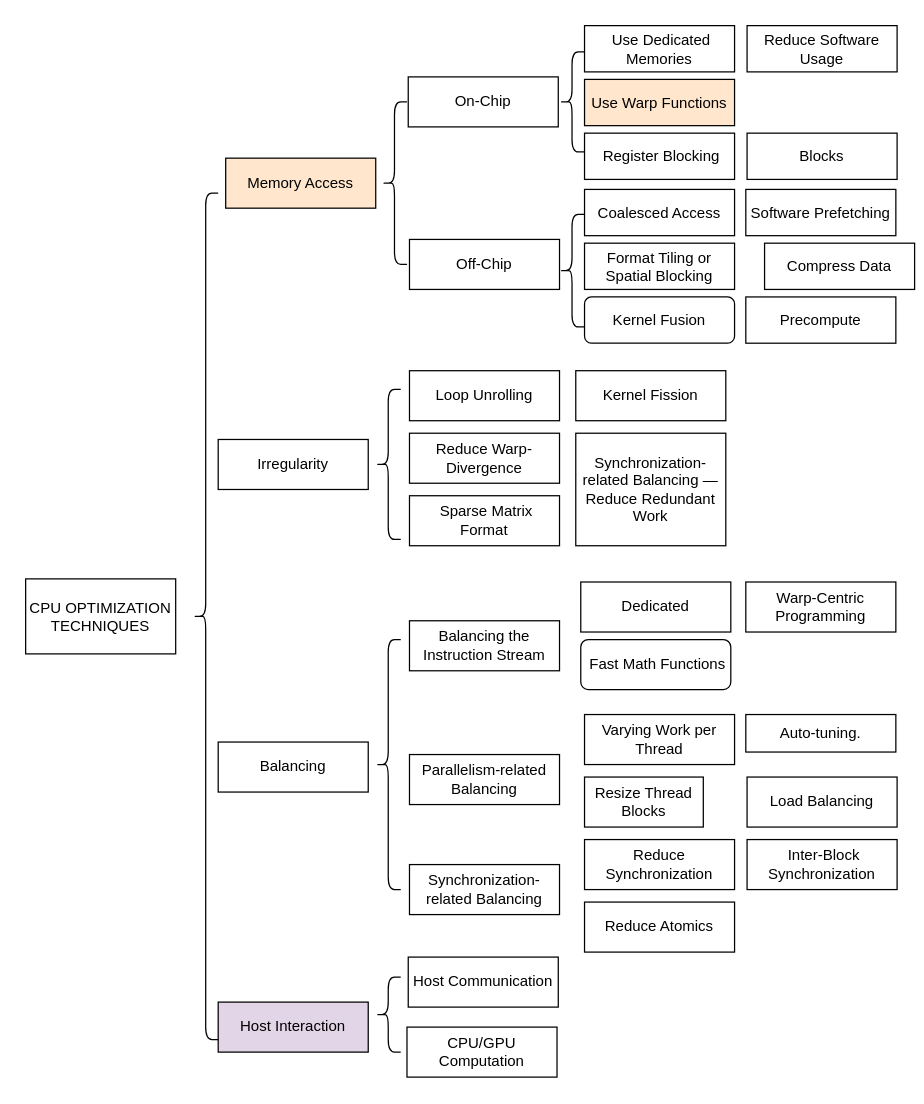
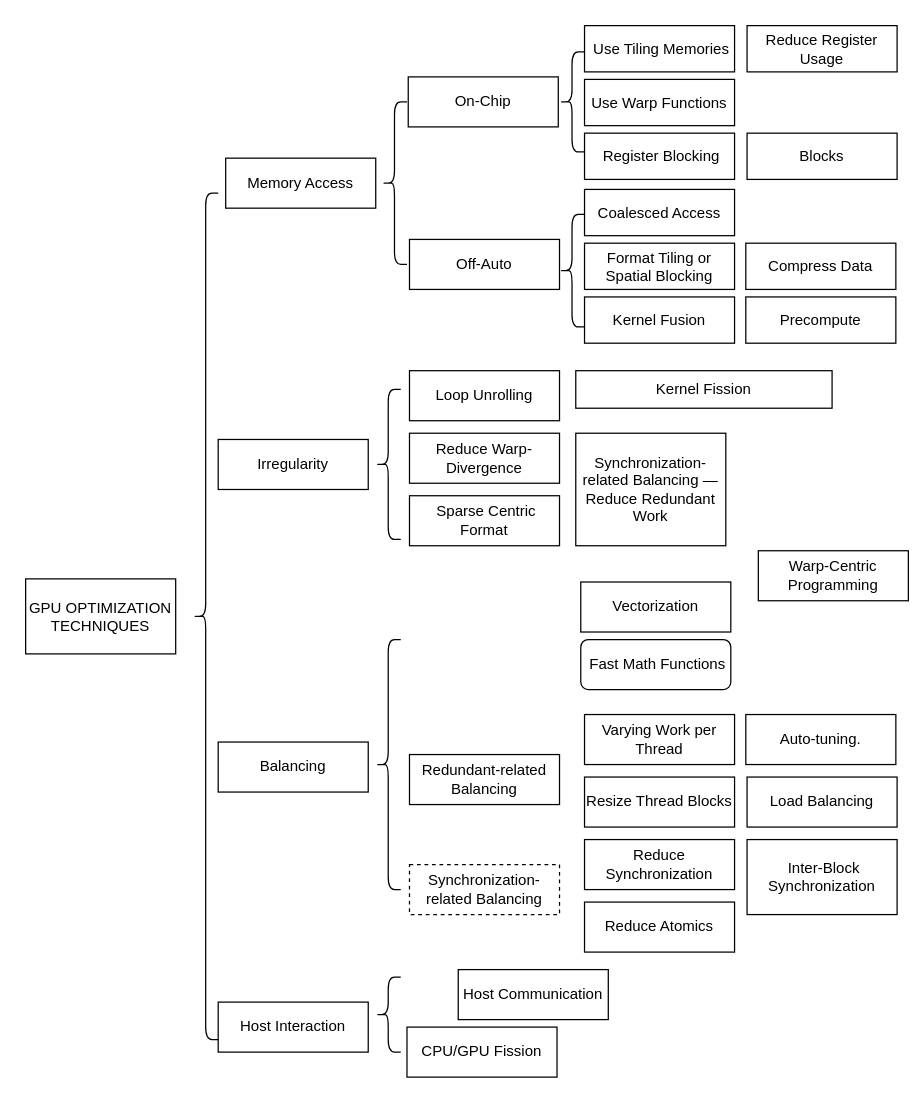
- <mxCell id="7" value="&amp;nbsp;Use Dedicated Memories" style="rounded=0;whiteSpace=wrap;html=1;" vertex="1" parent="1"><mxGeometry x="467" y="20" width="120" height="37" as="geometry" /></mxCell>
+ <mxCell id="7" value="&amp;nbsp;Use Tiling Memories" style="rounded=0;whiteSpace=wrap;html=1;" vertex="1" parent="1"><mxGeometry x="467" y="20" width="120" height="37" as="geometry" /></mxCell>
- <mxCell id="10" value="Reduce Software Usage" style="rounded=0;whiteSpace=wrap;html=1;" vertex="1" parent="1"><mxGeometry x="597" y="20" width="120" height="37" as="geometry" /></mxCell>
+ <mxCell id="10" value="Reduce Register Usage" style="rounded=0;whiteSpace=wrap;html=1;" vertex="1" parent="1"><mxGeometry x="597" y="20" width="120" height="37" as="geometry" /></mxCell>
- <mxCell id="8" value="Use Warp Functions" style="rounded=0;whiteSpace=wrap;html=1;fillColor=#ffe6cc;" vertex="1" parent="1"><mxGeometry x="467" y="63" width="120" height="37" as="geometry" /></mxCell>
+ <mxCell id="8" value="Use Warp Functions" style="rounded=0;whiteSpace=wrap;html=1;" vertex="1" parent="1"><mxGeometry x="467" y="63" width="120" height="37" as="geometry" /></mxCell>
- <mxCell id="3" value="Memory Access" style="rounded=0;whiteSpace=wrap;html=1;fillColor=#ffe6cc;" vertex="1" parent="1"><mxGeometry x="180" y="126" width="120" height="40" as="geometry" /></mxCell>
+ <mxCell id="3" value="Memory Access" style="rounded=0;whiteSpace=wrap;html=1;" vertex="1" parent="1"><mxGeometry x="180" y="126" width="120" height="40" as="geometry" /></mxCell>
- <mxCell id="16" value=" Software Prefetching" style="rounded=0;whiteSpace=wrap;html=1;" vertex="1" parent="1"><mxGeometry x="596" y="151" width="120" height="37" as="geometry" /></mxCell>
- <mxCell id="6" value="Off-Chip" style="rounded=0;whiteSpace=wrap;html=1;" vertex="1" parent="1"><mxGeometry x="327" y="191" width="120" height="40" as="geometry" /></mxCell>
+ <mxCell id="6" value="Off-Auto" style="rounded=0;whiteSpace=wrap;html=1;" vertex="1" parent="1"><mxGeometry x="327" y="191" width="120" height="40" as="geometry" /></mxCell>
- <mxCell id="17" value=" Compress Data" style="rounded=0;whiteSpace=wrap;html=1;" vertex="1" parent="1"><mxGeometry x="611" y="194" width="120" height="37" as="geometry" /></mxCell>
+ <mxCell id="17" value=" Compress Data" style="rounded=0;whiteSpace=wrap;html=1;" vertex="1" parent="1"><mxGeometry x="596" y="194" width="120" height="37" as="geometry" /></mxCell>
- <mxCell id="15" value="Kernel Fusion" style="whiteSpace=wrap;html=1;rounded=1;" vertex="1" parent="1"><mxGeometry x="467" y="237" width="120" height="37" as="geometry" /></mxCell>
+ <mxCell id="15" value="Kernel Fusion" style="rounded=0;whiteSpace=wrap;html=1;" vertex="1" parent="1"><mxGeometry x="467" y="237" width="120" height="37" as="geometry" /></mxCell>
- <mxCell id="24" value="Kernel Fission" style="rounded=0;whiteSpace=wrap;html=1;" vertex="1" parent="1"><mxGeometry x="460" y="296" width="120" height="40" as="geometry" /></mxCell>
+ <mxCell id="24" value="Kernel Fission" style="rounded=0;whiteSpace=wrap;html=1;" vertex="1" parent="1"><mxGeometry x="460" y="296" width="205" height="30" as="geometry" /></mxCell>
- <mxCell id="23" value="&amp;nbsp;Sparse Matrix Format" style="rounded=0;whiteSpace=wrap;html=1;" vertex="1" parent="1"><mxGeometry x="327" y="396" width="120" height="40" as="geometry" /></mxCell>
+ <mxCell id="23" value="&amp;nbsp;Sparse Centric Format" style="rounded=0;whiteSpace=wrap;html=1;" vertex="1" parent="1"><mxGeometry x="327" y="396" width="120" height="40" as="geometry" /></mxCell>
- <mxCell id="29" value="Dedicated" style="rounded=0;whiteSpace=wrap;html=1;" vertex="1" parent="1"><mxGeometry x="464" y="465" width="120" height="40" as="geometry" /></mxCell>
+ <mxCell id="29" value="Vectorization" style="rounded=0;whiteSpace=wrap;html=1;" vertex="1" parent="1"><mxGeometry x="464" y="465" width="120" height="40" as="geometry" /></mxCell>
- <mxCell id="31" value="Warp-Centric Programming" style="rounded=0;whiteSpace=wrap;html=1;" vertex="1" parent="1"><mxGeometry x="596" y="465" width="120" height="40" as="geometry" /></mxCell>
+ <mxCell id="31" value="Warp-Centric Programming" style="rounded=0;whiteSpace=wrap;html=1;" vertex="1" parent="1"><mxGeometry x="606" y="440" width="120" height="40" as="geometry" /></mxCell>
- <mxCell id="2" value="CPU OPTIMIZATION TECHNIQUES" style="rounded=0;whiteSpace=wrap;html=1;" vertex="1" parent="1"><mxGeometry x="20" y="462.5" width="120" height="60" as="geometry" /></mxCell>
+ <mxCell id="2" value="GPU OPTIMIZATION TECHNIQUES" style="rounded=0;whiteSpace=wrap;html=1;" vertex="1" parent="1"><mxGeometry x="20" y="462.5" width="120" height="60" as="geometry" /></mxCell>
- <mxCell id="28" value="Balancing the Instruction Stream" style="rounded=0;whiteSpace=wrap;html=1;" vertex="1" parent="1"><mxGeometry x="327" y="496" width="120" height="40" as="geometry" /></mxCell>
- <mxCell id="35" value="Auto-tuning." style="rounded=0;whiteSpace=wrap;html=1;" vertex="1" parent="1"><mxGeometry x="596" y="571" width="120" height="30" as="geometry" /></mxCell>
+ <mxCell id="35" value="Auto-tuning." style="rounded=0;whiteSpace=wrap;html=1;" vertex="1" parent="1"><mxGeometry x="596" y="571" width="120" height="40" as="geometry" /></mxCell>
- <mxCell id="32" value="Parallelism-related Balancing" style="rounded=0;whiteSpace=wrap;html=1;" vertex="1" parent="1"><mxGeometry x="327" y="603" width="120" height="40" as="geometry" /></mxCell>
+ <mxCell id="32" value="Redundant-related Balancing" style="rounded=0;whiteSpace=wrap;html=1;" vertex="1" parent="1"><mxGeometry x="327" y="603" width="120" height="40" as="geometry" /></mxCell>
- <mxCell id="34" value="Resize Thread Blocks" style="rounded=0;whiteSpace=wrap;html=1;" vertex="1" parent="1"><mxGeometry x="467" y="621" width="95" height="40" as="geometry" /></mxCell>
+ <mxCell id="34" value="Resize Thread Blocks" style="rounded=0;whiteSpace=wrap;html=1;" vertex="1" parent="1"><mxGeometry x="467" y="621" width="120" height="40" as="geometry" /></mxCell>
- <mxCell id="40" value="&amp;nbsp;Inter-Block Synchronization" style="rounded=0;whiteSpace=wrap;html=1;" vertex="1" parent="1"><mxGeometry x="597" y="671" width="120" height="40" as="geometry" /></mxCell>
+ <mxCell id="40" value="&amp;nbsp;Inter-Block Synchronization" style="rounded=0;whiteSpace=wrap;html=1;" vertex="1" parent="1"><mxGeometry x="597" y="671" width="120" height="60" as="geometry" /></mxCell>
- <mxCell id="37" value=" Synchronization-related Balancing" style="rounded=0;whiteSpace=wrap;html=1;" vertex="1" parent="1"><mxGeometry x="327" y="691" width="120" height="40" as="geometry" /></mxCell>
+ <mxCell id="37" value=" Synchronization-related Balancing" style="rounded=0;whiteSpace=wrap;html=1;dashed=1;" vertex="1" parent="1"><mxGeometry x="327" y="691" width="120" height="40" as="geometry" /></mxCell>
- <mxCell id="43" value="Host Communication" style="rounded=0;whiteSpace=wrap;html=1;" vertex="1" parent="1"><mxGeometry x="326" y="765" width="120" height="40" as="geometry" /></mxCell>
+ <mxCell id="43" value="Host Communication" style="rounded=0;whiteSpace=wrap;html=1;" vertex="1" parent="1"><mxGeometry x="366" y="775" width="120" height="40" as="geometry" /></mxCell>
- <mxCell id="42" value="Host Interaction" style="rounded=0;whiteSpace=wrap;html=1;fillColor=#e1d5e7;" vertex="1" parent="1"><mxGeometry x="174" y="801" width="120" height="40" as="geometry" /></mxCell>
+ <mxCell id="42" value="Host Interaction" style="rounded=0;whiteSpace=wrap;html=1;" vertex="1" parent="1"><mxGeometry x="174" y="801" width="120" height="40" as="geometry" /></mxCell>
- <mxCell id="44" value="CPU/GPU Computation" style="rounded=0;whiteSpace=wrap;html=1;" vertex="1" parent="1"><mxGeometry x="325" y="821" width="120" height="40" as="geometry" /></mxCell>
+ <mxCell id="44" value="CPU/GPU Fission" style="rounded=0;whiteSpace=wrap;html=1;" vertex="1" parent="1"><mxGeometry x="325" y="821" width="120" height="40" as="geometry" /></mxCell>
